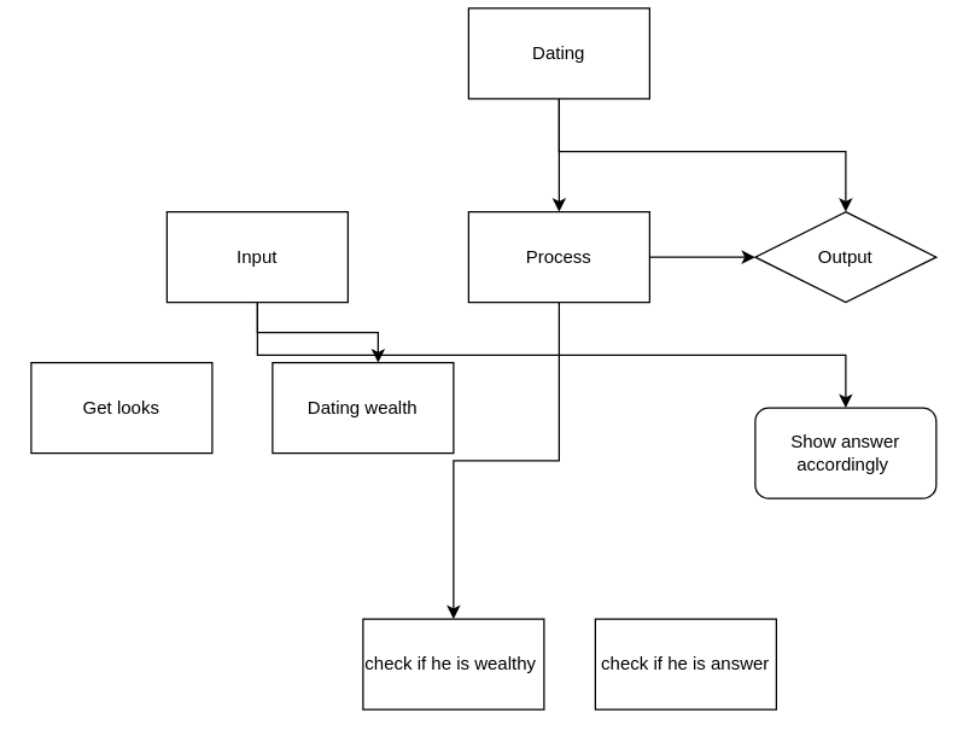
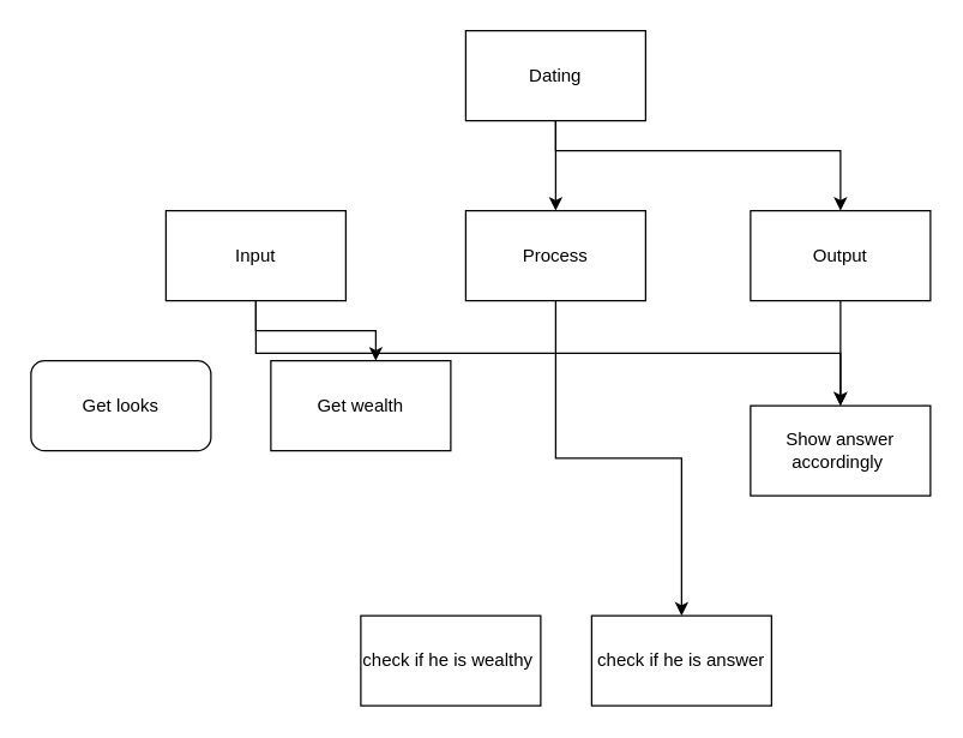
- <mxCell id="4" value="Dating" style="rounded=0;whiteSpace=wrap;html=1;" parent="1" vertex="1"><mxGeometry x="310" y="5" width="120" height="60" as="geometry" /></mxCell>
+ <mxCell id="4" value="Dating" style="rounded=0;whiteSpace=wrap;html=1;" parent="1" vertex="1"><mxGeometry x="310" y="20" width="120" height="60" as="geometry" /></mxCell>
- <mxCell id="6" style="edgeStyle=elbowEdgeStyle;rounded=0;elbow=vertical;html=1;" edge="1" parent="1" source="7" target="12"><mxGeometry relative="1" as="geometry" /></mxCell>
+ <mxCell id="6" style="edgeStyle=elbowEdgeStyle;rounded=0;elbow=vertical;html=1;" edge="1" parent="1" source="7" target="17"><mxGeometry relative="1" as="geometry" /></mxCell>
- <mxCell id="12" value="Output" style="rhombus;whiteSpace=wrap;html=1;" parent="1" vertex="1"><mxGeometry x="500" y="140" width="120" height="60" as="geometry" /></mxCell>
+ <mxCell id="12" value="Output" style="rounded=0;whiteSpace=wrap;html=1;" parent="1" vertex="1"><mxGeometry x="500" y="140" width="120" height="60" as="geometry" /></mxCell>
+ <mxCell id="11" style="edgeStyle=orthogonalEdgeStyle;rounded=0;html=1;" parent="1" source="12" target="15" edge="1"><mxGeometry relative="1" as="geometry" /></mxCell>
- <mxCell id="13" value="Get looks" style="rounded=0;whiteSpace=wrap;html=1;" parent="1" vertex="1"><mxGeometry x="20" y="240" width="120" height="60" as="geometry" /></mxCell>
+ <mxCell id="13" value="Get looks" style="whiteSpace=wrap;html=1;rounded=1;" parent="1" vertex="1"><mxGeometry x="20" y="240" width="120" height="60" as="geometry" /></mxCell>
- <mxCell id="16" value="Dating wealth" style="rounded=0;whiteSpace=wrap;html=1;" vertex="1" parent="1"><mxGeometry x="180" y="240" width="120" height="60" as="geometry" /></mxCell>
+ <mxCell id="16" value="Get wealth" style="rounded=0;whiteSpace=wrap;html=1;" vertex="1" parent="1"><mxGeometry x="180" y="240" width="120" height="60" as="geometry" /></mxCell>
- <mxCell id="15" value="Show answer accordingly&amp;nbsp;" style="whiteSpace=wrap;html=1;rounded=1;" parent="1" vertex="1"><mxGeometry x="500" y="270" width="120" height="60" as="geometry" /></mxCell>
+ <mxCell id="15" value="Show answer accordingly&amp;nbsp;" style="rounded=0;whiteSpace=wrap;html=1;" parent="1" vertex="1"><mxGeometry x="500" y="270" width="120" height="60" as="geometry" /></mxCell>
- <mxCell id="5" style="edgeStyle=orthogonalEdgeStyle;rounded=0;html=1;" parent="1" source="7" target="14" edge="1"><mxGeometry relative="1" as="geometry" /></mxCell>
